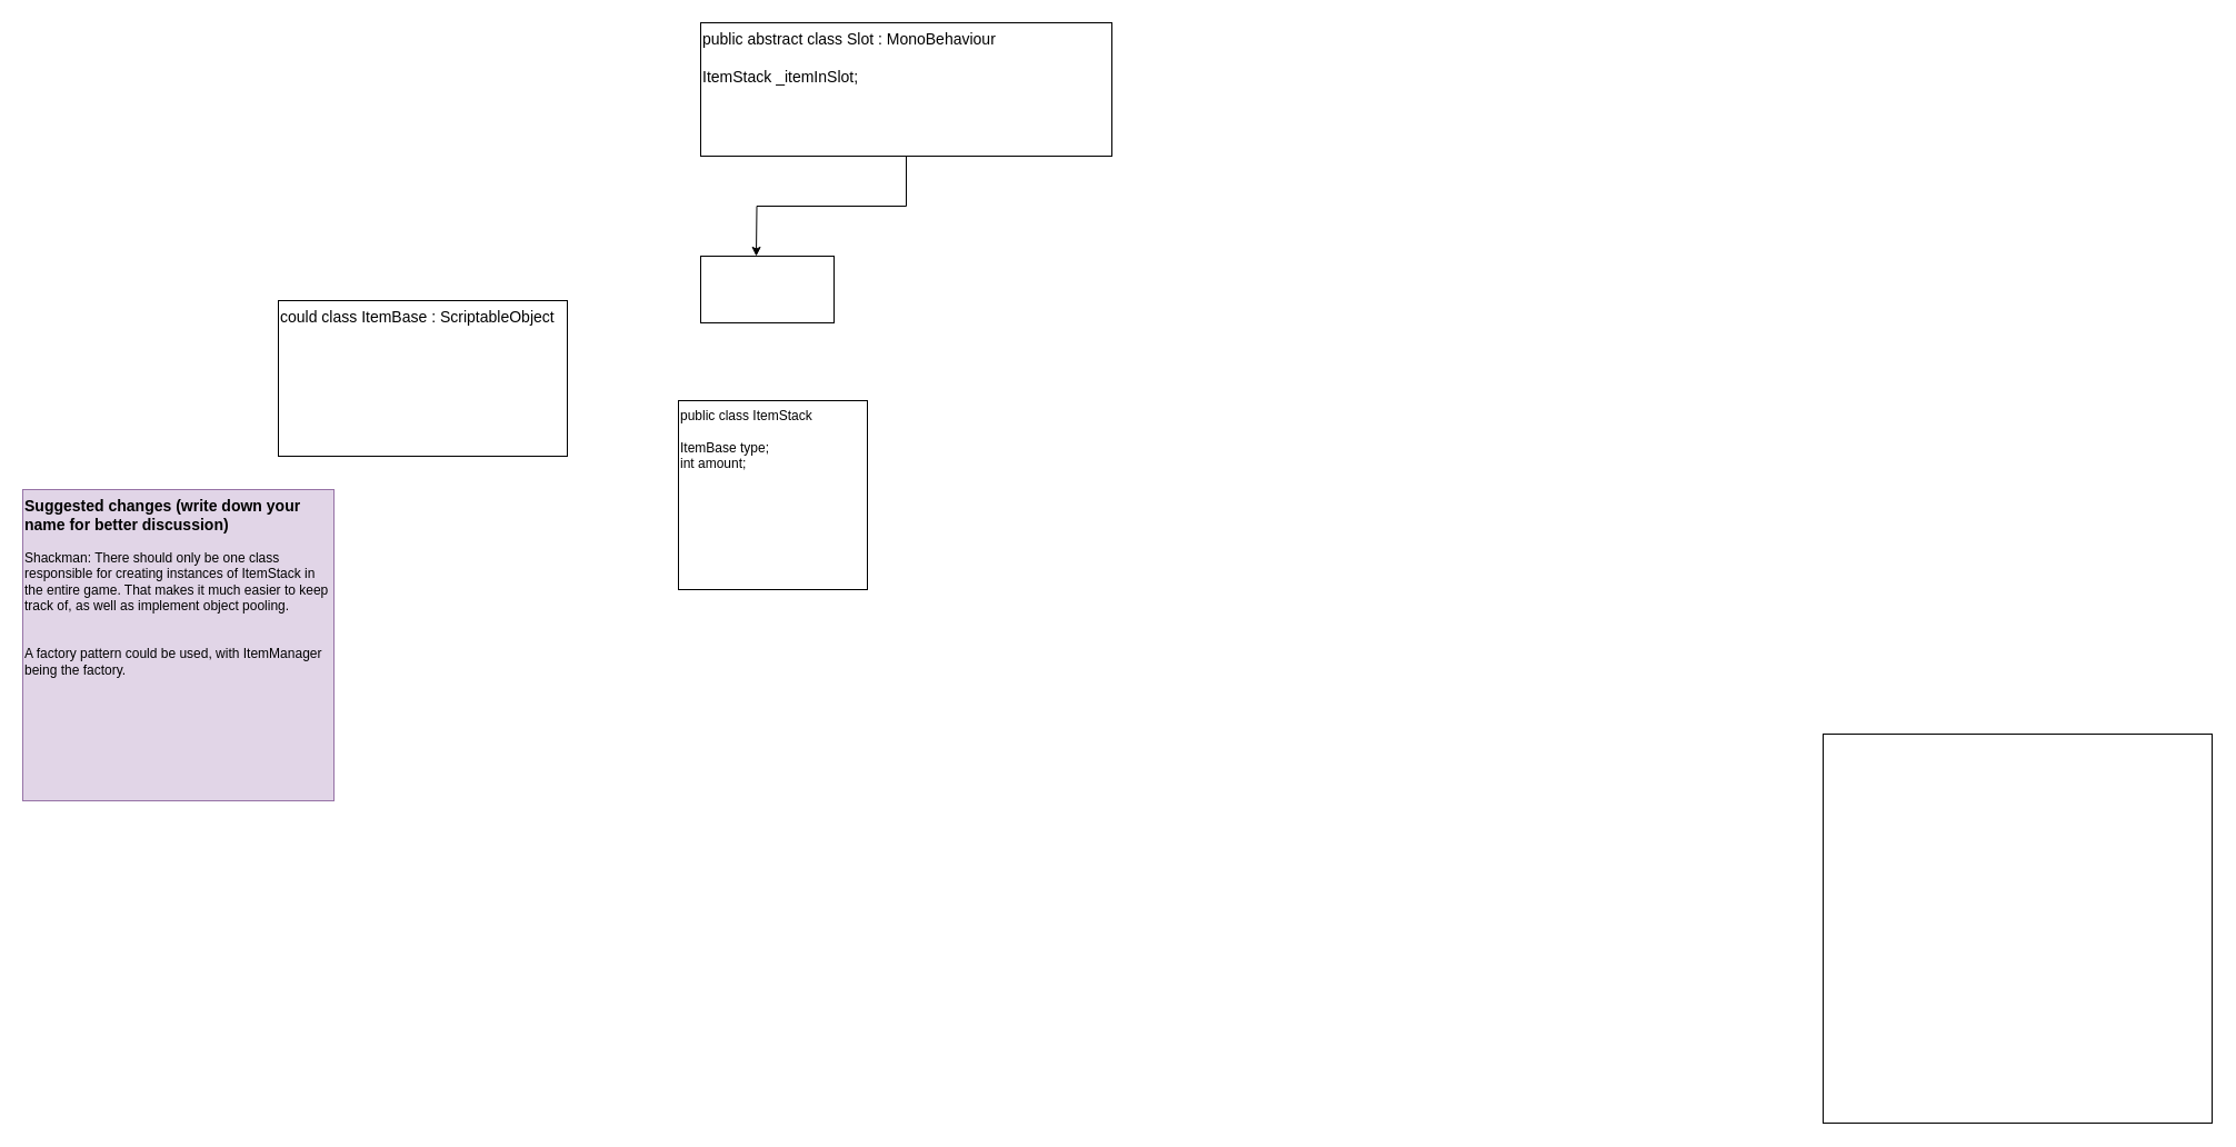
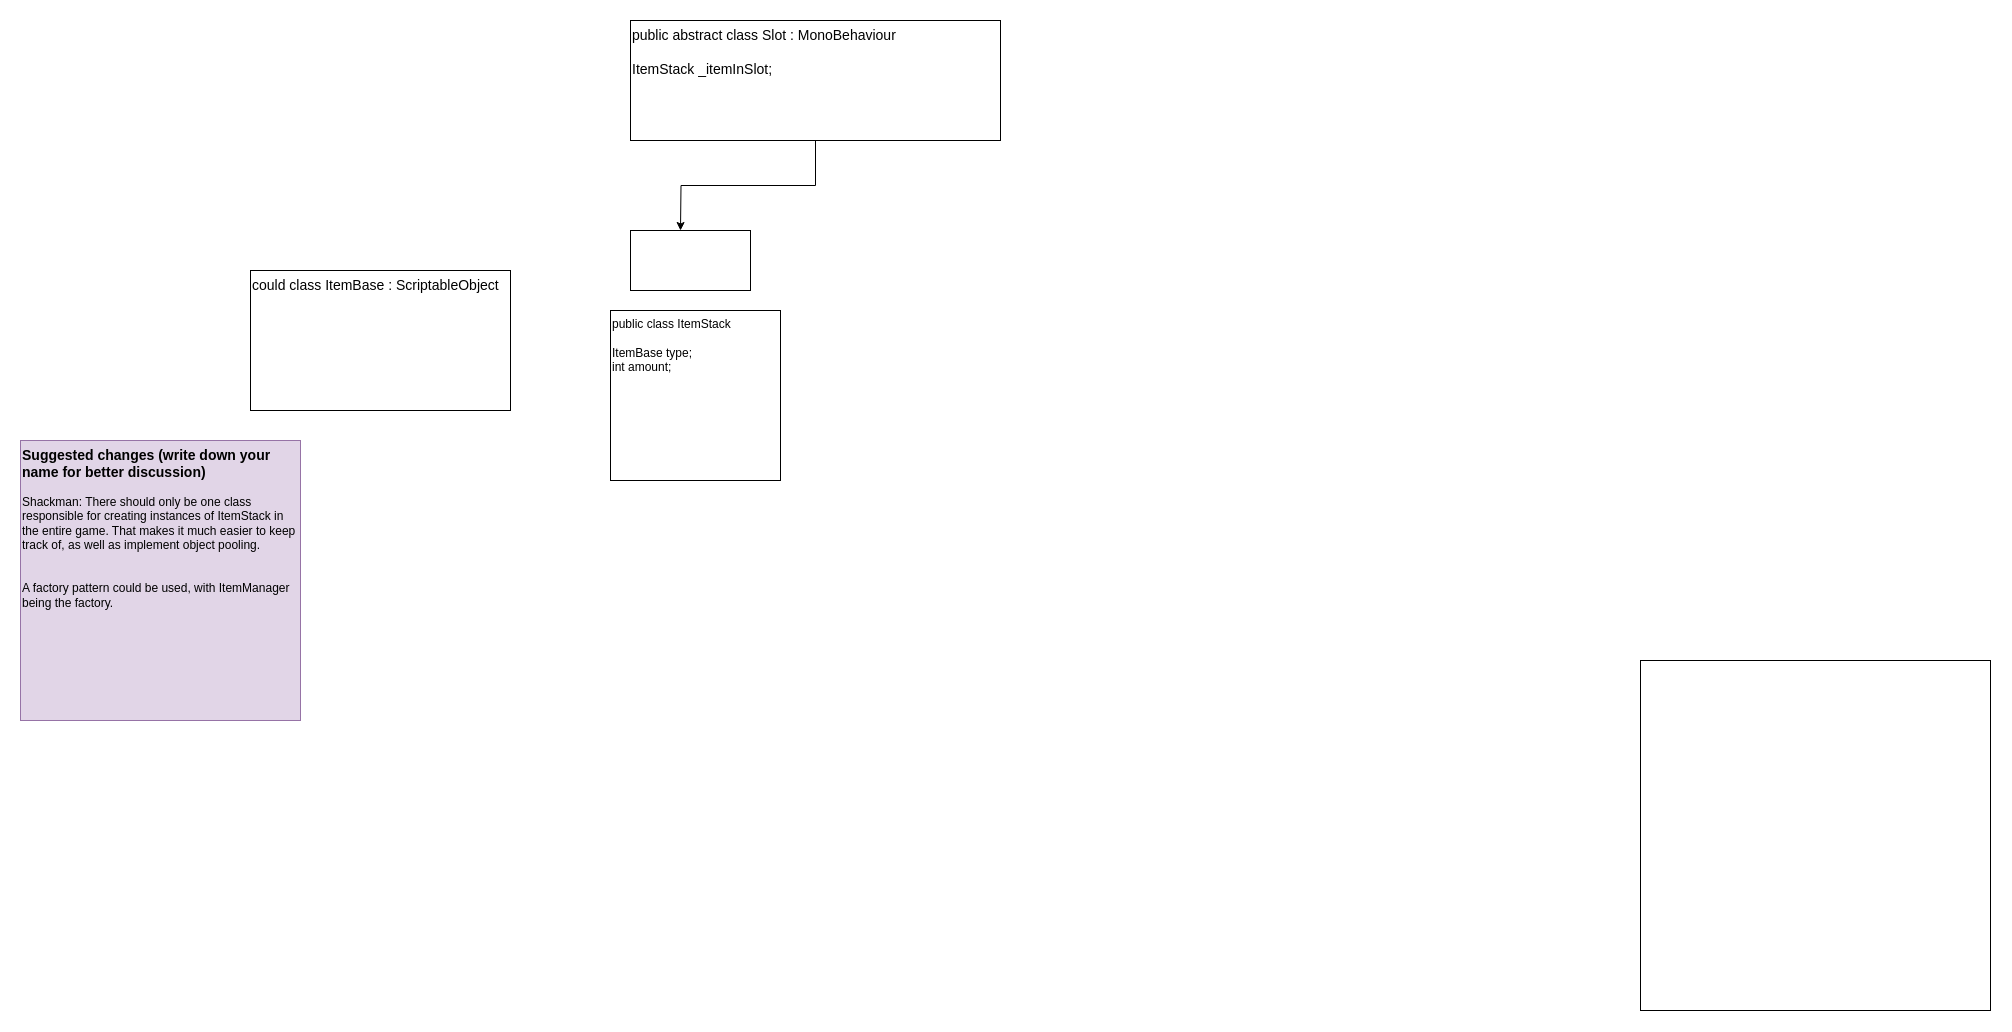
- <mxCell id="3" value="&lt;div&gt;public class ItemStack&lt;/div&gt;&lt;div&gt;&lt;br&gt;&lt;/div&gt;&lt;div&gt;ItemBase type;&lt;/div&gt;&lt;div&gt;int amount;&lt;/div&gt;&lt;div&gt;&lt;br&gt;&lt;/div&gt;" style="whiteSpace=wrap;html=1;aspect=fixed;align=left;verticalAlign=top;" parent="1" vertex="1"><mxGeometry x="610" y="360" width="170" height="170" as="geometry" /></mxCell>
+ <mxCell id="3" value="&lt;div&gt;public class ItemStack&lt;/div&gt;&lt;div&gt;&lt;br&gt;&lt;/div&gt;&lt;div&gt;ItemBase type;&lt;/div&gt;&lt;div&gt;int amount;&lt;/div&gt;&lt;div&gt;&lt;br&gt;&lt;/div&gt;" style="whiteSpace=wrap;html=1;aspect=fixed;align=left;verticalAlign=top;" parent="1" vertex="1"><mxGeometry x="610" y="310" width="170" height="170" as="geometry" /></mxCell>
